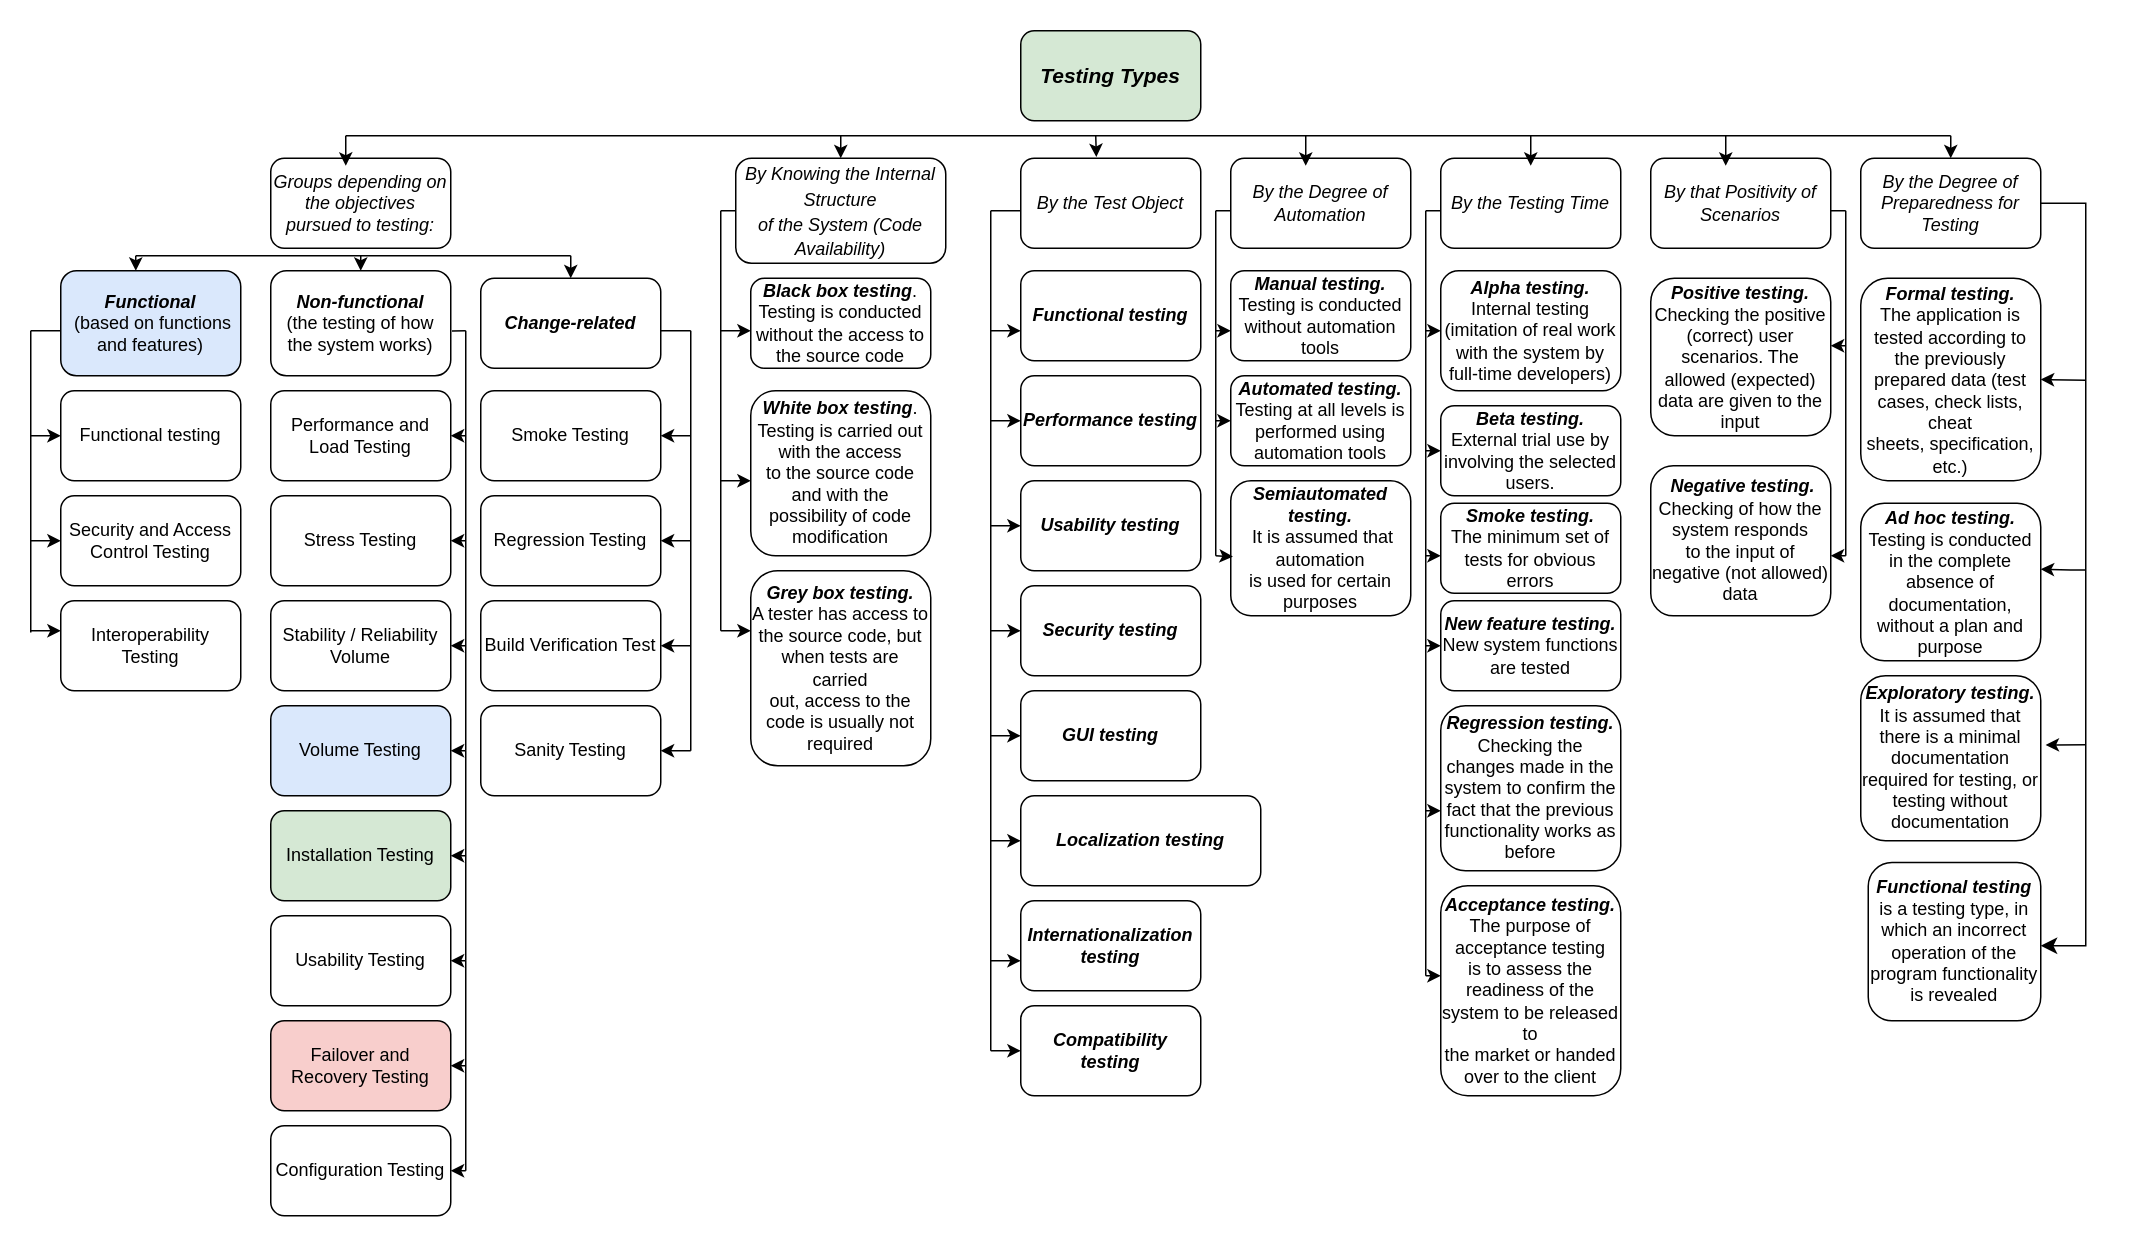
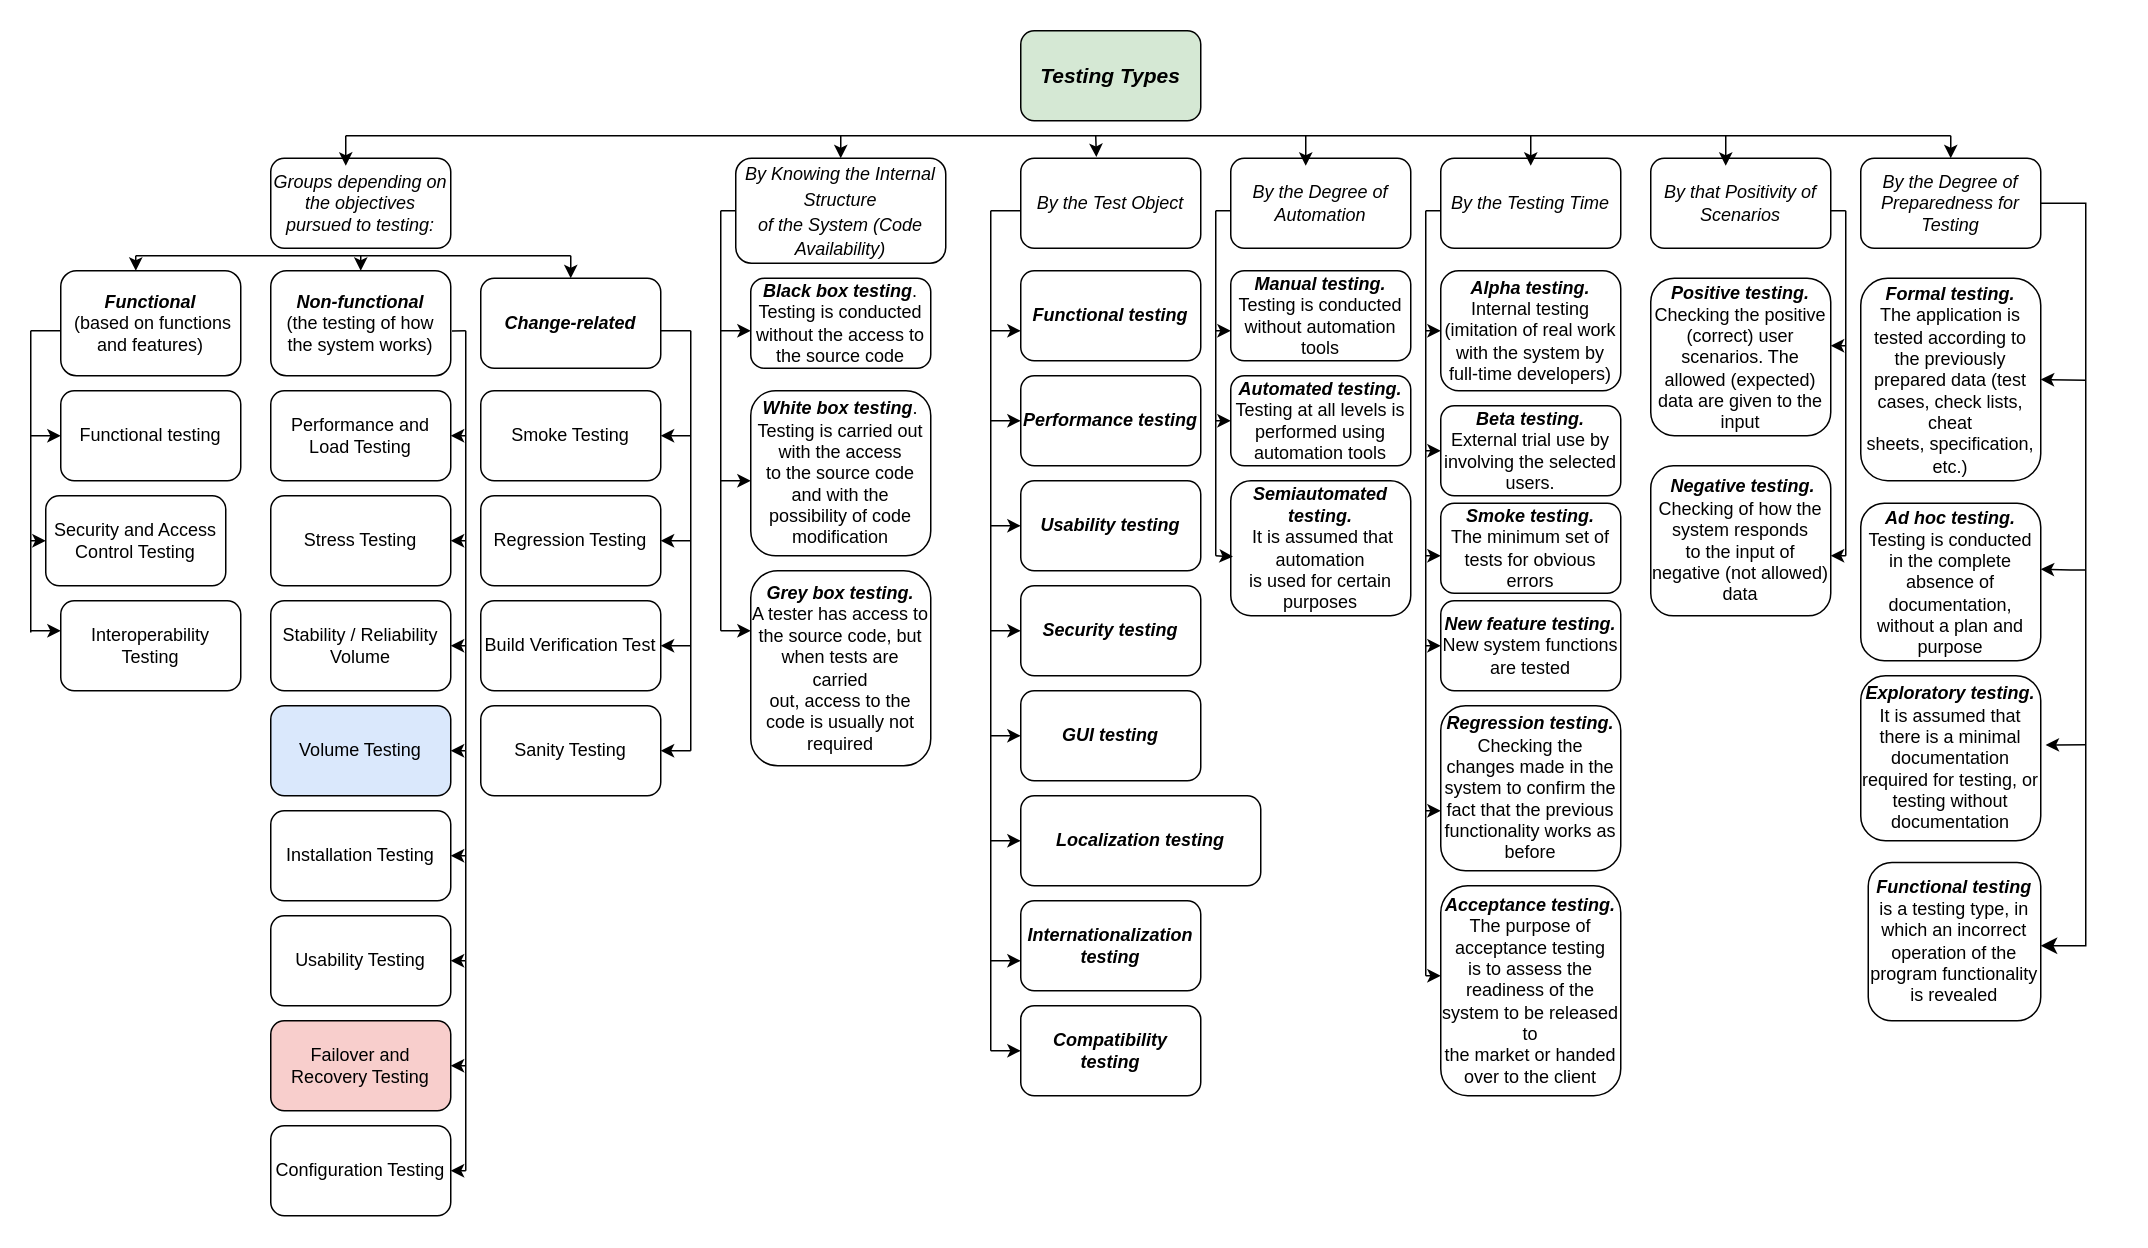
- <mxCell id="3" value="&lt;b&gt;&lt;i&gt;&amp;nbsp; &amp;nbsp; &amp;nbsp;Functional&amp;nbsp; &amp;nbsp; &amp;nbsp; &amp;nbsp;&lt;/i&gt;&lt;/b&gt;(based on functions and features)" style="rounded=1;whiteSpace=wrap;html=1;fillColor=#dae8fc;" vertex="1" parent="1"><mxGeometry x="40" y="180" width="120" height="70" as="geometry" /></mxCell>
+ <mxCell id="3" value="&lt;b&gt;&lt;i&gt;&amp;nbsp; &amp;nbsp; &amp;nbsp;Functional&amp;nbsp; &amp;nbsp; &amp;nbsp; &amp;nbsp;&lt;/i&gt;&lt;/b&gt;(based on functions and features)" style="rounded=1;whiteSpace=wrap;html=1;" vertex="1" parent="1"><mxGeometry x="40" y="180" width="120" height="70" as="geometry" /></mxCell>
- <mxCell id="7" value="Security and Access Control Testing" style="rounded=1;whiteSpace=wrap;html=1;" vertex="1" parent="1"><mxGeometry x="40" y="330" width="120" height="60" as="geometry" /></mxCell>
+ <mxCell id="7" value="Security and Access Control Testing" style="rounded=1;whiteSpace=wrap;html=1;" vertex="1" parent="1"><mxGeometry x="30" y="330" width="120" height="60" as="geometry" /></mxCell>
- <mxCell id="13" value="Installation Testing" style="rounded=1;whiteSpace=wrap;html=1;fillColor=#d5e8d4;" vertex="1" parent="1"><mxGeometry x="180" y="540" width="120" height="60" as="geometry" /></mxCell>
+ <mxCell id="13" value="Installation Testing" style="rounded=1;whiteSpace=wrap;html=1;" vertex="1" parent="1"><mxGeometry x="180" y="540" width="120" height="60" as="geometry" /></mxCell>
